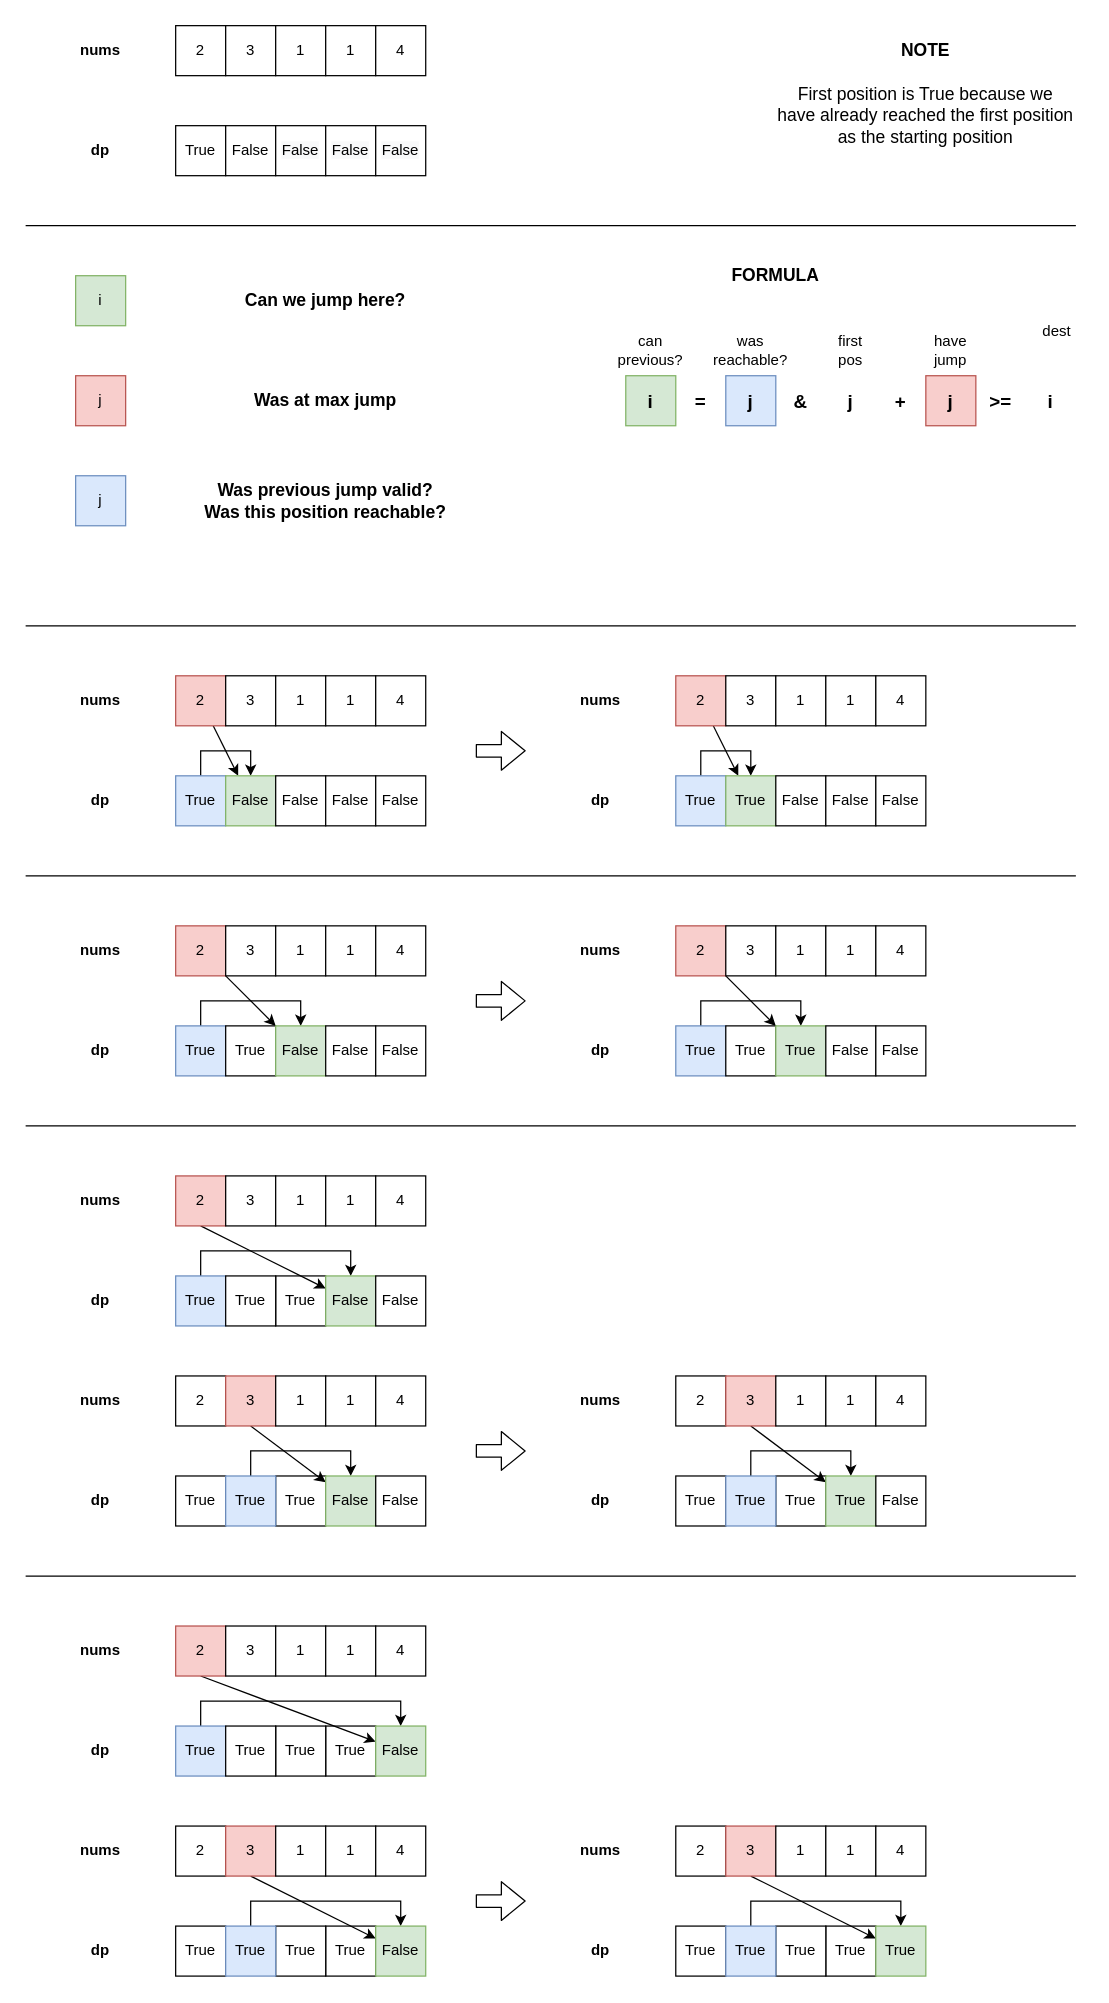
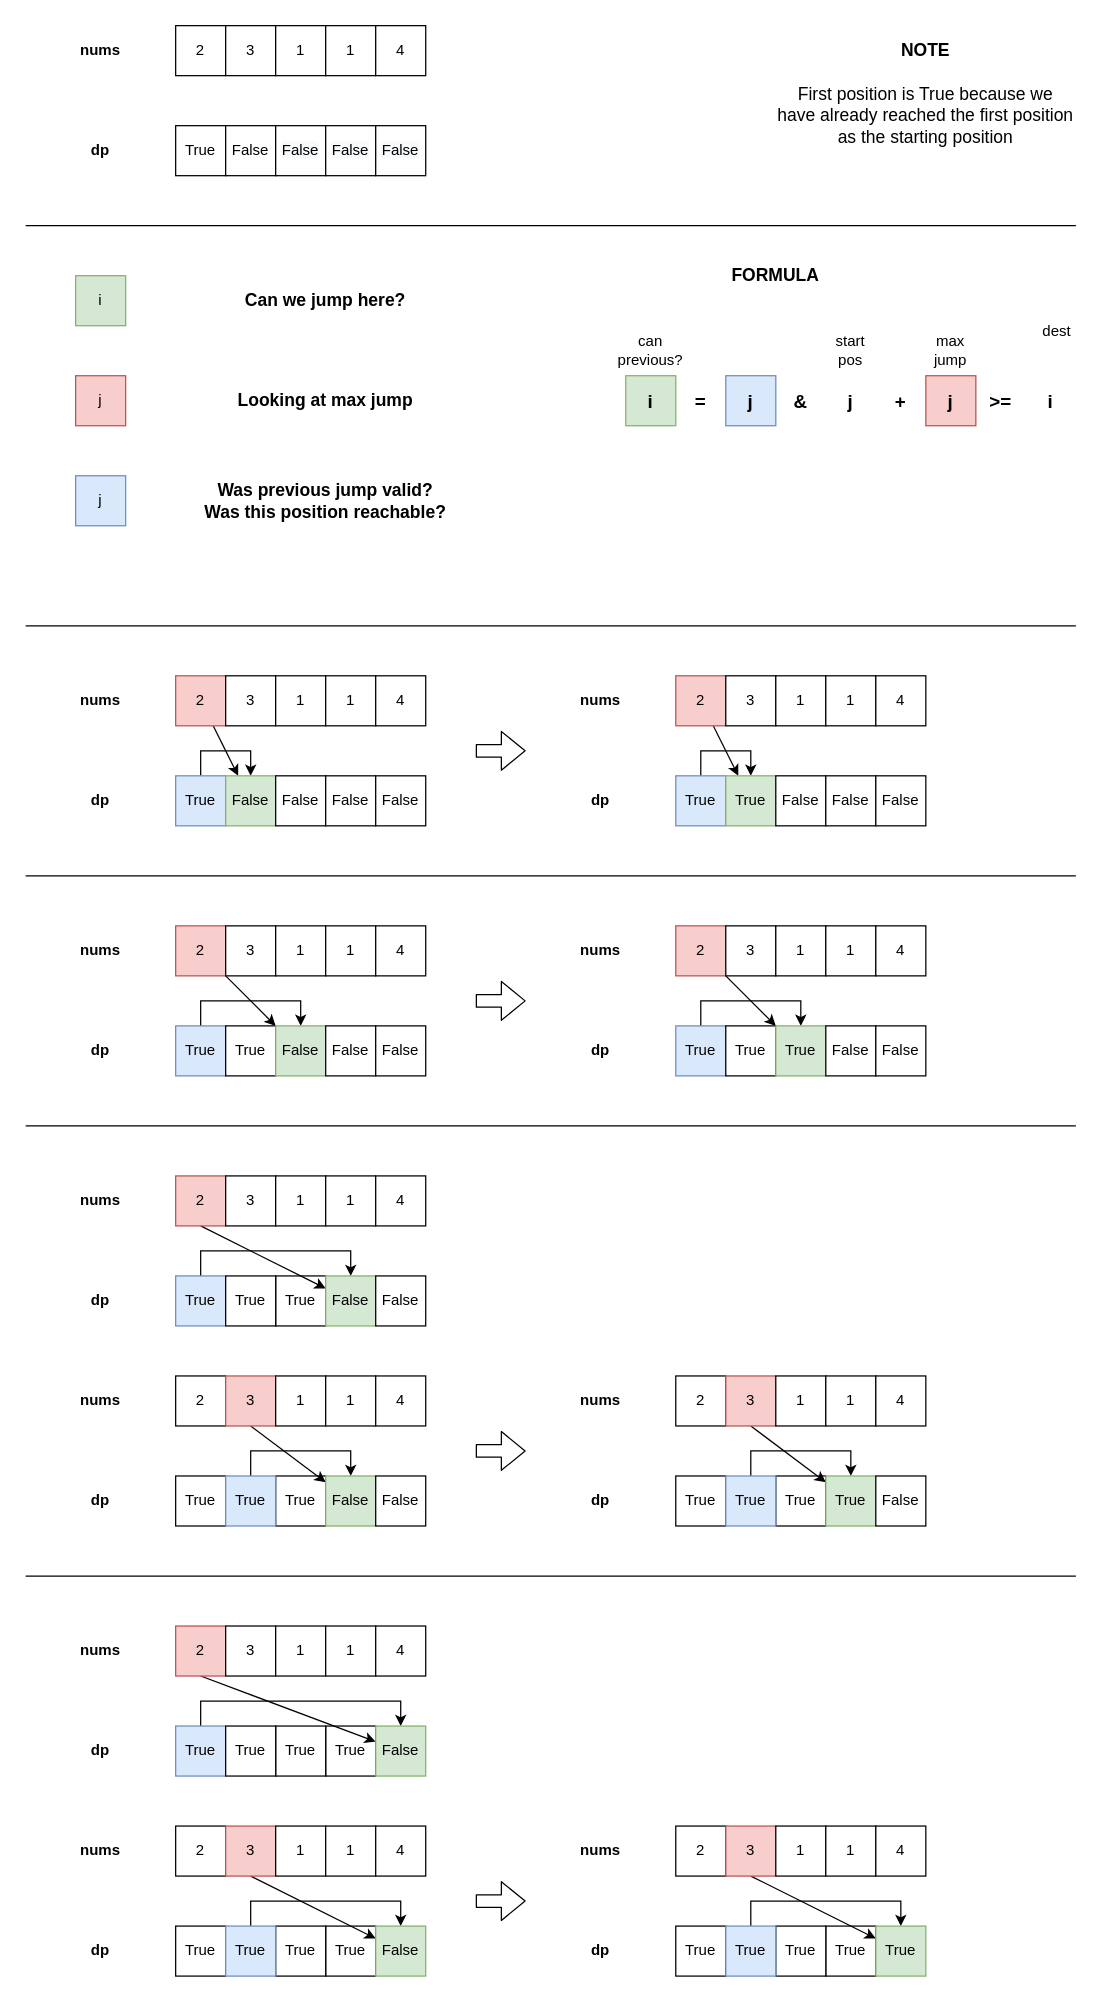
- <mxCell id="184" value="was&lt;br&gt;reachable?" style="text;html=1;strokeColor=none;fillColor=none;align=center;verticalAlign=middle;whiteSpace=wrap;rounded=0;fontStyle=0" parent="1" vertex="1"><mxGeometry x="580" y="260" width="40" height="40" as="geometry" /></mxCell>
- <mxCell id="39" value="first&lt;br&gt;pos" style="text;html=1;strokeColor=none;fillColor=none;align=center;verticalAlign=middle;whiteSpace=wrap;rounded=0;fontStyle=0" parent="1" vertex="1"><mxGeometry x="660" y="260" width="40" height="40" as="geometry" /></mxCell>
+ <mxCell id="39" value="start&lt;br&gt;pos" style="text;html=1;strokeColor=none;fillColor=none;align=center;verticalAlign=middle;whiteSpace=wrap;rounded=0;fontStyle=0" parent="1" vertex="1"><mxGeometry x="660" y="260" width="40" height="40" as="geometry" /></mxCell>
- <mxCell id="45" value="have&lt;br&gt;jump" style="text;html=1;strokeColor=none;fillColor=none;align=center;verticalAlign=middle;whiteSpace=wrap;rounded=0;fontStyle=0" parent="1" vertex="1"><mxGeometry x="740" y="260" width="40" height="40" as="geometry" /></mxCell>
+ <mxCell id="45" value="max&lt;br&gt;jump" style="text;html=1;strokeColor=none;fillColor=none;align=center;verticalAlign=middle;whiteSpace=wrap;rounded=0;fontStyle=0" parent="1" vertex="1"><mxGeometry x="740" y="260" width="40" height="40" as="geometry" /></mxCell>
- <mxCell id="32" value="Was at max jump" style="text;html=1;strokeColor=none;fillColor=none;align=center;verticalAlign=middle;whiteSpace=wrap;rounded=0;fontSize=14;fontStyle=1" parent="1" vertex="1"><mxGeometry x="140" y="300" width="240" height="40" as="geometry" /></mxCell>
+ <mxCell id="32" value="Looking at max jump" style="text;html=1;strokeColor=none;fillColor=none;align=center;verticalAlign=middle;whiteSpace=wrap;rounded=0;fontSize=14;fontStyle=1" parent="1" vertex="1"><mxGeometry x="140" y="300" width="240" height="40" as="geometry" /></mxCell>
